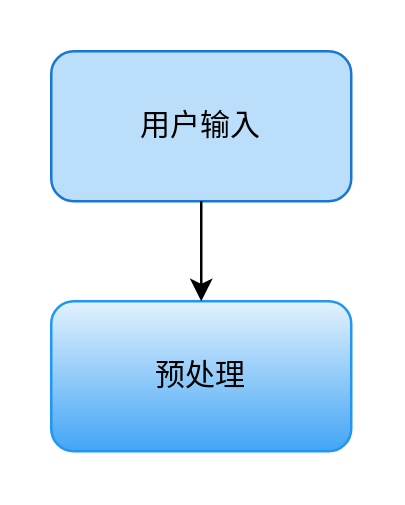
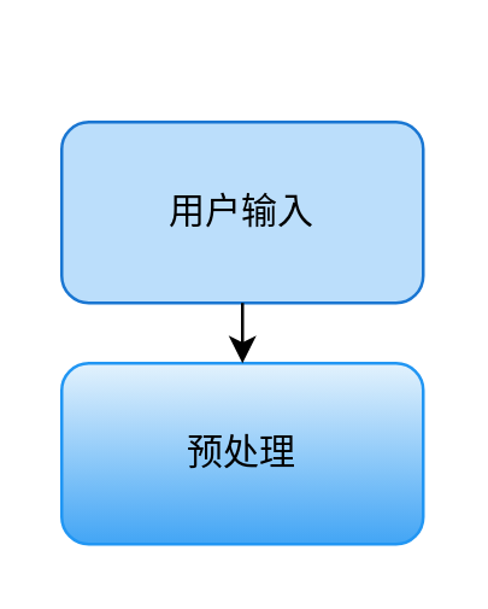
- <mxCell id="2" value="用户输入" style="rounded=1;whiteSpace=wrap;html=1;fillColor=#BBDEFB;strokeColor=#1976D2;" parent="1" vertex="1"><mxGeometry x="20" y="20" width="120" height="60" as="geometry" /></mxCell>
+ <mxCell id="2" value="用户输入" style="rounded=1;whiteSpace=wrap;html=1;fillColor=#BBDEFB;strokeColor=#1976D2;" parent="1" vertex="1"><mxGeometry x="20" y="40" width="120" height="60" as="geometry" /></mxCell>
